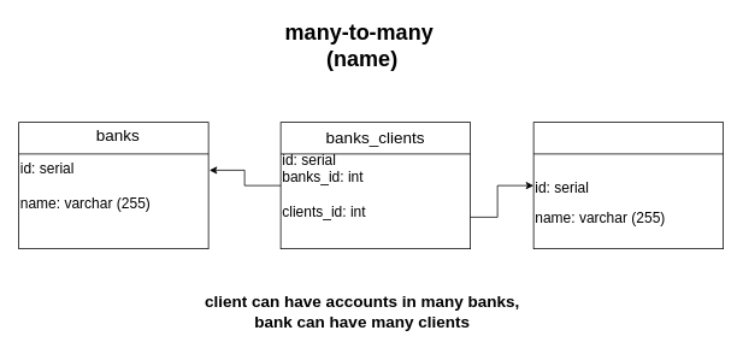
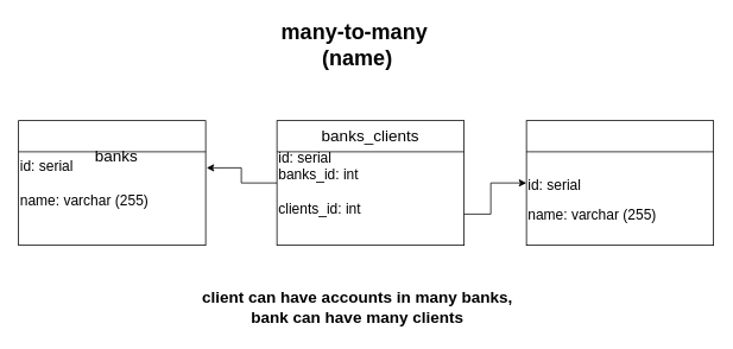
- <mxCell id="6" value="&lt;font style=&quot;font-size: 18px;&quot;&gt;banks&lt;/font&gt;" style="text;html=1;strokeColor=none;fillColor=none;align=center;verticalAlign=middle;whiteSpace=wrap;rounded=0;" vertex="1" parent="1"><mxGeometry x="50" y="135" width="160" height="30" as="geometry" /></mxCell>
+ <mxCell id="6" value="&lt;font style=&quot;font-size: 18px;&quot;&gt;banks&lt;/font&gt;" style="text;html=1;strokeColor=none;fillColor=none;align=center;verticalAlign=middle;whiteSpace=wrap;rounded=0;" vertex="1" parent="1"><mxGeometry x="50" y="160" width="160" height="30" as="geometry" /></mxCell>
